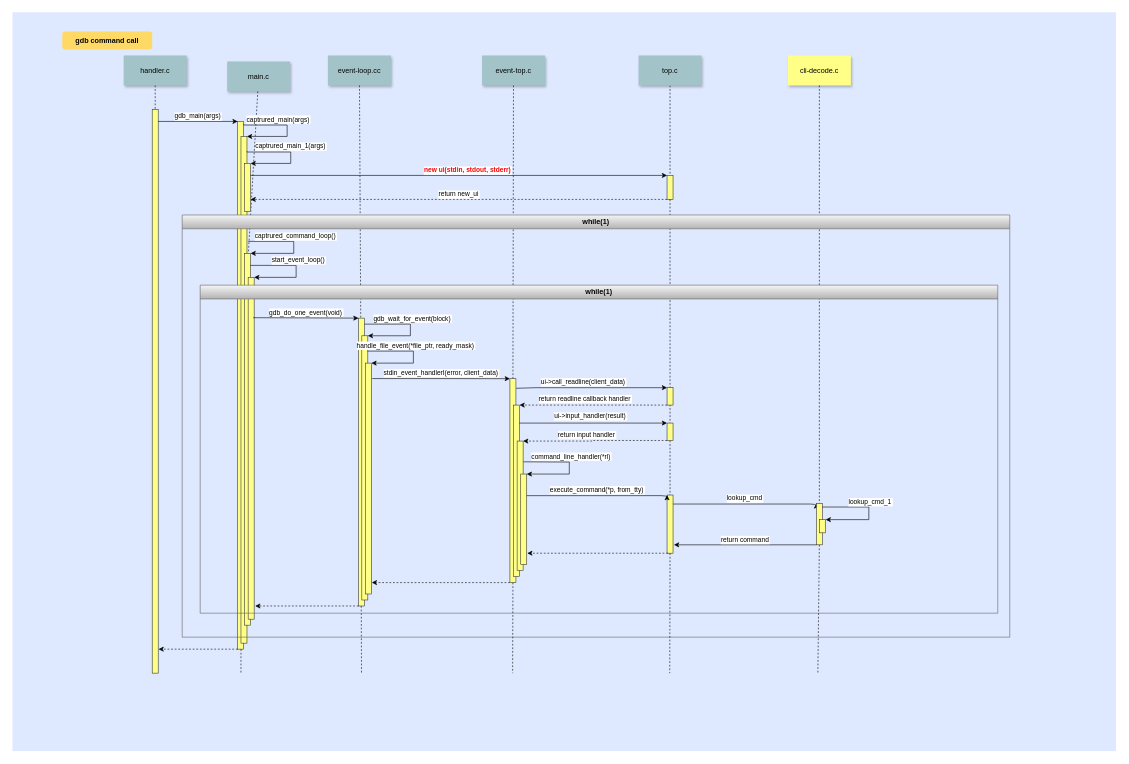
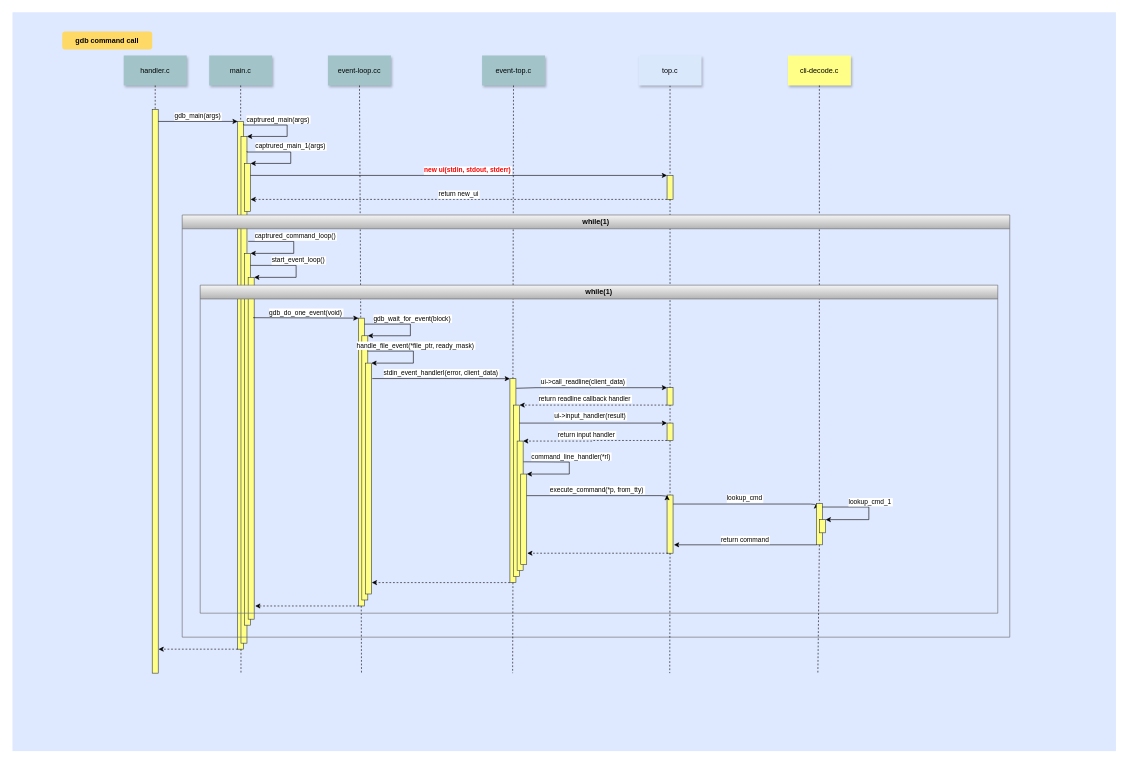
- <mxCell id="23" value="top.c" style="shadow=1;fillColor=#A2C4C9;strokeColor=none" vertex="1" parent="1"><mxGeometry x="1064" y="92" width="105" height="50" as="geometry" /></mxCell>
+ <mxCell id="23" value="top.c" style="shadow=1;fillColor=#dae8fc;strokeColor=none;" vertex="1" parent="1"><mxGeometry x="1064" y="92" width="105" height="50" as="geometry" /></mxCell>
- <mxCell id="6" value="main.c" style="shadow=1;fillColor=#A2C4C9;strokeColor=none" parent="1" vertex="1"><mxGeometry x="378" y="102" width="105" height="50" as="geometry" /></mxCell>
+ <mxCell id="6" value="main.c" style="shadow=1;fillColor=#A2C4C9;strokeColor=none" parent="1" vertex="1"><mxGeometry x="348" y="92" width="105" height="50" as="geometry" /></mxCell>
